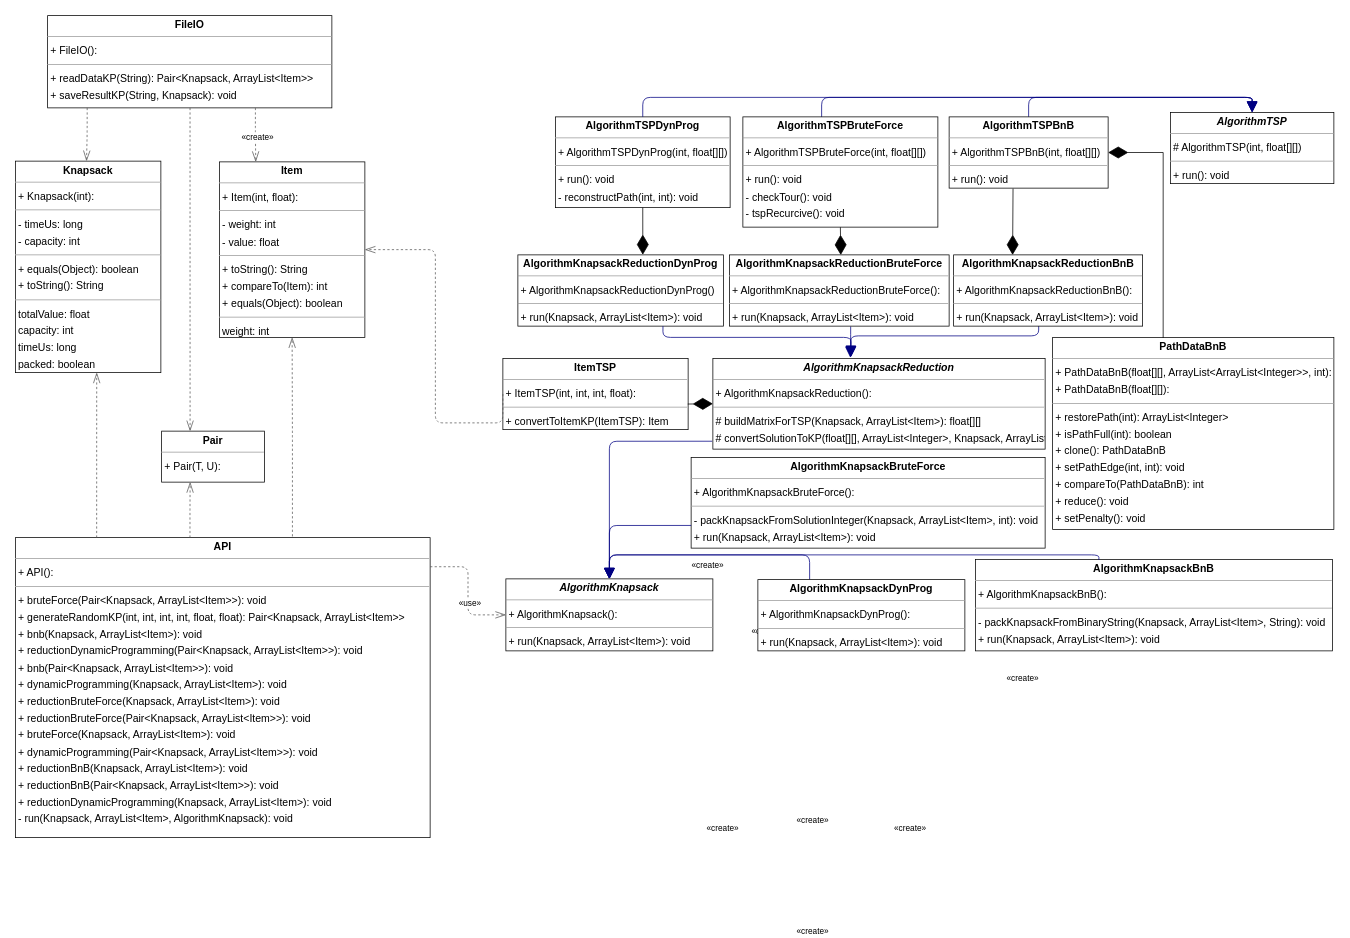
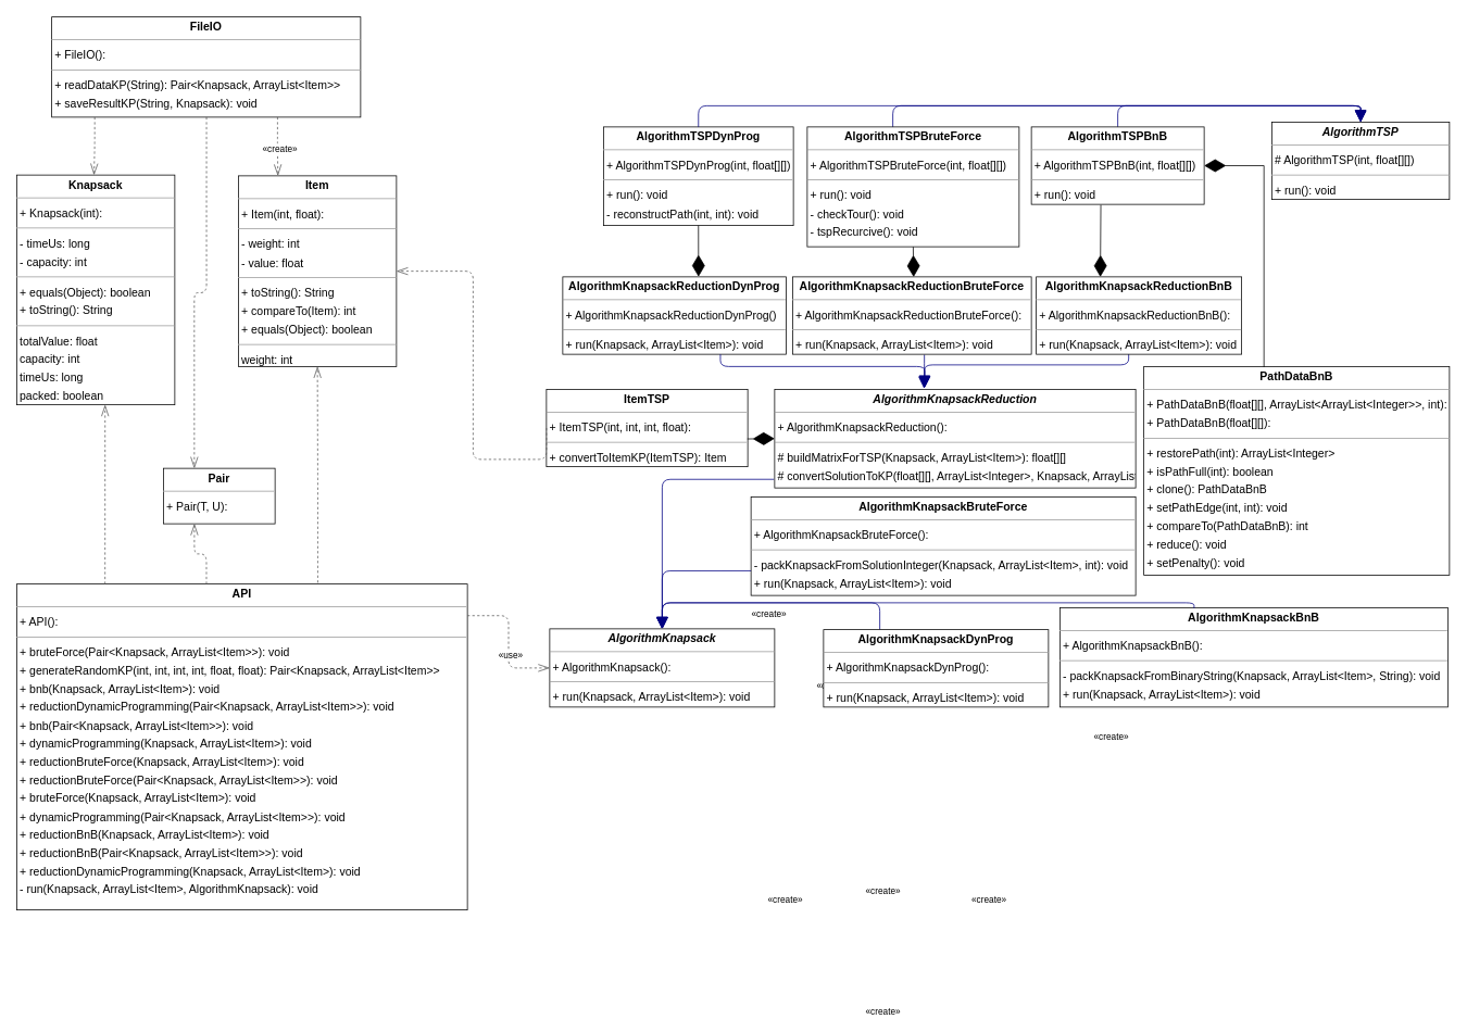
- <mxCell id="14" value="&lt;p style=&quot;margin:0px;margin-top:4px;text-align:center;&quot;&gt;&lt;b&gt;Pair&lt;T, U&gt;&lt;/b&gt;&lt;/p&gt;&lt;hr size=&quot;1&quot;/&gt;&lt;p style=&quot;margin:0 0 0 4px;line-height:1.6;&quot;&gt;+ Pair(T, U): &lt;/p&gt;" style="verticalAlign=top;align=left;overflow=fill;fontSize=14;fontFamily=Helvetica;html=1;rounded=0;shadow=0;comic=0;labelBackgroundColor=none;strokeWidth=1;" parent="1" vertex="1"><mxGeometry x="215" y="574" width="137" height="68" as="geometry" /></mxCell>
+ <mxCell id="14" value="&lt;p style=&quot;margin:0px;margin-top:4px;text-align:center;&quot;&gt;&lt;b&gt;Pair&lt;T, U&gt;&lt;/b&gt;&lt;/p&gt;&lt;hr size=&quot;1&quot;/&gt;&lt;p style=&quot;margin:0 0 0 4px;line-height:1.6;&quot;&gt;+ Pair(T, U): &lt;/p&gt;" style="verticalAlign=top;align=left;overflow=fill;fontSize=14;fontFamily=Helvetica;html=1;rounded=0;shadow=0;comic=0;labelBackgroundColor=none;strokeWidth=1;" parent="1" vertex="1"><mxGeometry x="200" y="574" width="137" height="68" as="geometry" /></mxCell>
